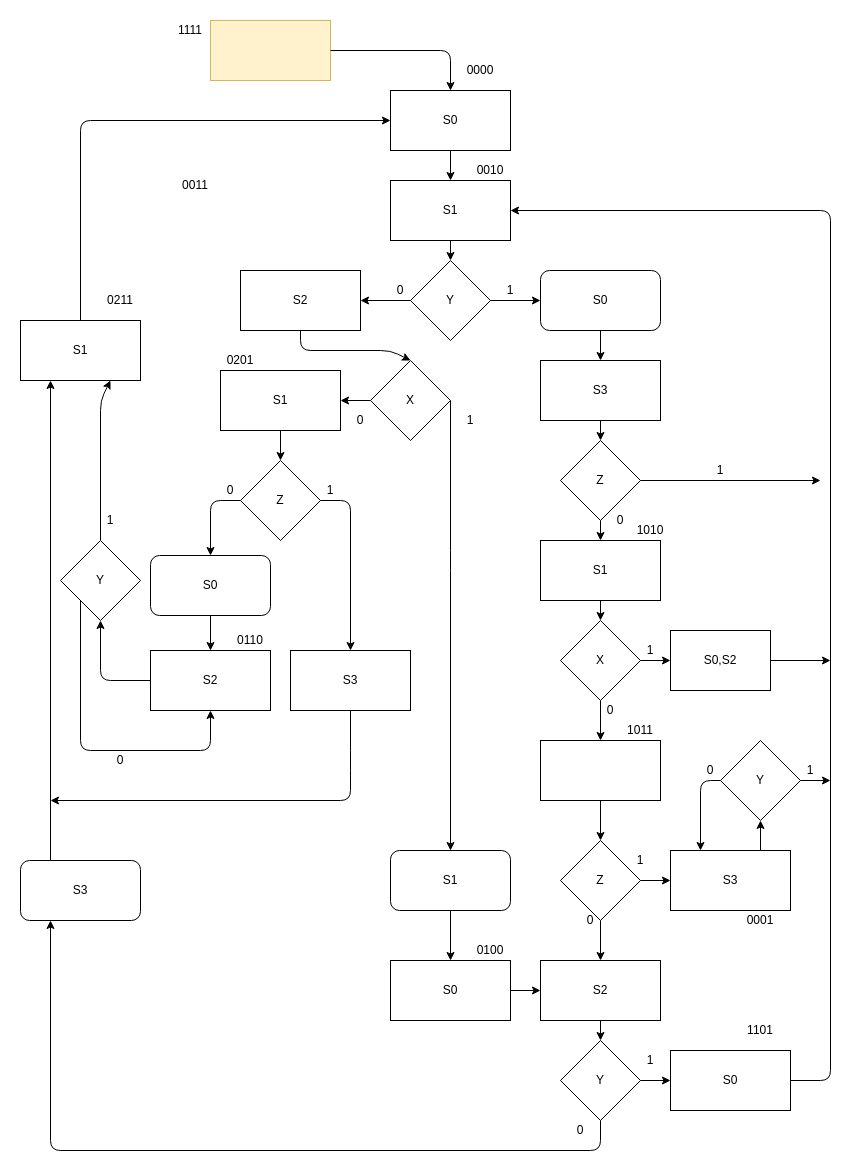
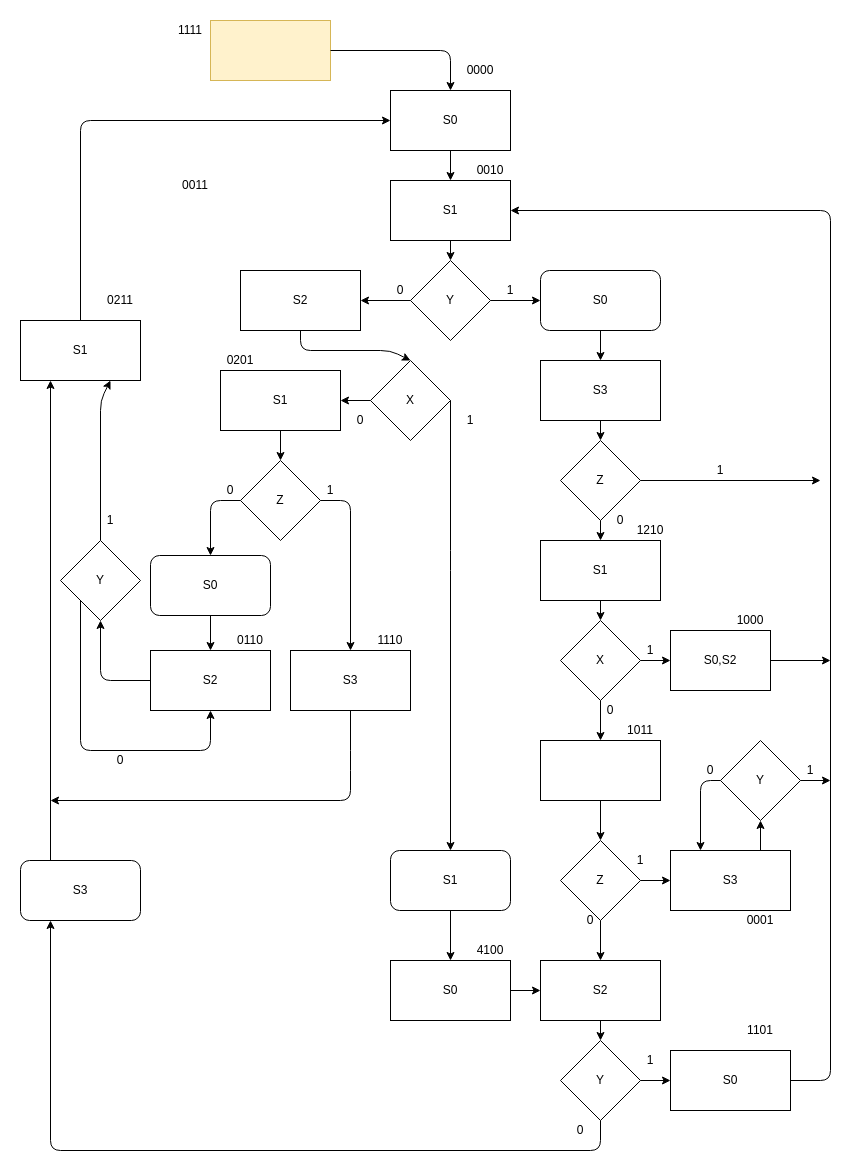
- <mxCell id="100" value="1010" style="text;html=1;strokeColor=none;fillColor=none;align=center;verticalAlign=middle;whiteSpace=wrap;rounded=0;" parent="1" vertex="1"><mxGeometry x="630" y="520" width="40" height="20" as="geometry" /></mxCell>
+ <mxCell id="100" value="1210" style="text;html=1;strokeColor=none;fillColor=none;align=center;verticalAlign=middle;whiteSpace=wrap;rounded=0;" parent="1" vertex="1"><mxGeometry x="630" y="520" width="40" height="20" as="geometry" /></mxCell>
+ <mxCell id="77" value="1000" style="text;html=1;strokeColor=none;fillColor=none;align=center;verticalAlign=middle;whiteSpace=wrap;rounded=0;" parent="1" vertex="1"><mxGeometry x="730" y="610" width="40" height="20" as="geometry" /></mxCell>
+ <mxCell id="76" value="1110" style="text;html=1;strokeColor=none;fillColor=none;align=center;verticalAlign=middle;whiteSpace=wrap;rounded=0;" parent="1" vertex="1"><mxGeometry x="370" y="630" width="40" height="20" as="geometry" /></mxCell>
- <mxCell id="81" value="0100" style="text;html=1;strokeColor=none;fillColor=none;align=center;verticalAlign=middle;whiteSpace=wrap;rounded=0;" parent="1" vertex="1"><mxGeometry x="470" y="940" width="40" height="20" as="geometry" /></mxCell>
+ <mxCell id="81" value="4100" style="text;html=1;strokeColor=none;fillColor=none;align=center;verticalAlign=middle;whiteSpace=wrap;rounded=0;" parent="1" vertex="1"><mxGeometry x="470" y="940" width="40" height="20" as="geometry" /></mxCell>
